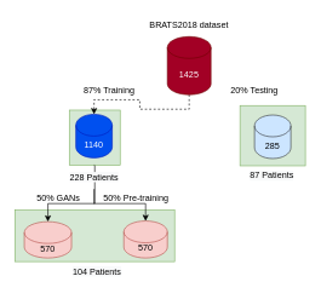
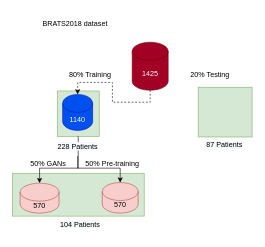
- <mxCell id="18" value="BRATS2018 dataset" style="text;html=1;strokeColor=none;fillColor=none;align=center;verticalAlign=middle;whiteSpace=wrap;rounded=0;" vertex="1" parent="1"><mxGeometry x="200" y="20" width="120" height="30" as="geometry" /></mxCell>
+ <mxCell id="18" value="BRATS2018 dataset" style="text;html=1;strokeColor=none;fillColor=none;align=center;verticalAlign=middle;whiteSpace=wrap;rounded=0;" vertex="1" parent="1"><mxGeometry x="65" y="25" width="120" height="30" as="geometry" /></mxCell>
- <mxCell id="8" value="1425" style="shape=cylinder3;whiteSpace=wrap;html=1;boundedLbl=1;backgroundOutline=1;size=15;fillColor=#a20025;strokeColor=#6F0000;fontColor=#ffffff;" vertex="1" parent="1"><mxGeometry x="230" y="50" width="60" height="80" as="geometry" /></mxCell>
+ <mxCell id="8" value="1425" style="shape=cylinder3;whiteSpace=wrap;html=1;boundedLbl=1;backgroundOutline=1;size=15;fillColor=#a20025;strokeColor=#6F0000;fontColor=#ffffff;" vertex="1" parent="1"><mxGeometry x="220" y="70" width="60" height="80" as="geometry" /></mxCell>
- <mxCell id="11" value="87% Training" style="text;html=1;strokeColor=none;fillColor=none;align=center;verticalAlign=middle;whiteSpace=wrap;rounded=0;" vertex="1" parent="1"><mxGeometry x="110" y="110" width="80" height="30" as="geometry" /></mxCell>
+ <mxCell id="11" value="80% Training" style="text;html=1;strokeColor=none;fillColor=none;align=center;verticalAlign=middle;whiteSpace=wrap;rounded=0;" vertex="1" parent="1"><mxGeometry x="110" y="110" width="80" height="30" as="geometry" /></mxCell>
- <mxCell id="10" value="285" style="shape=cylinder3;whiteSpace=wrap;html=1;boundedLbl=1;backgroundOutline=1;size=15;fillColor=#cce5ff;strokeColor=#36393d;" vertex="1" parent="1"><mxGeometry x="350" y="158" width="50" height="60" as="geometry" /></mxCell>
